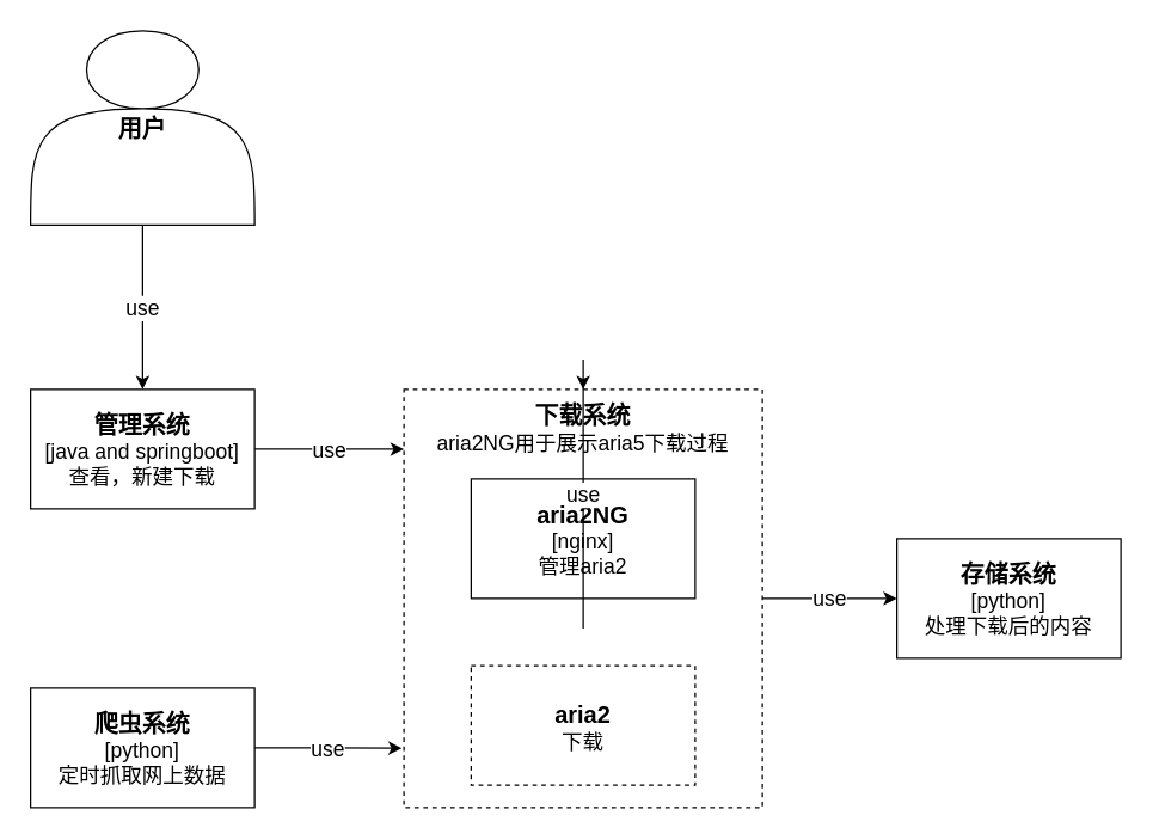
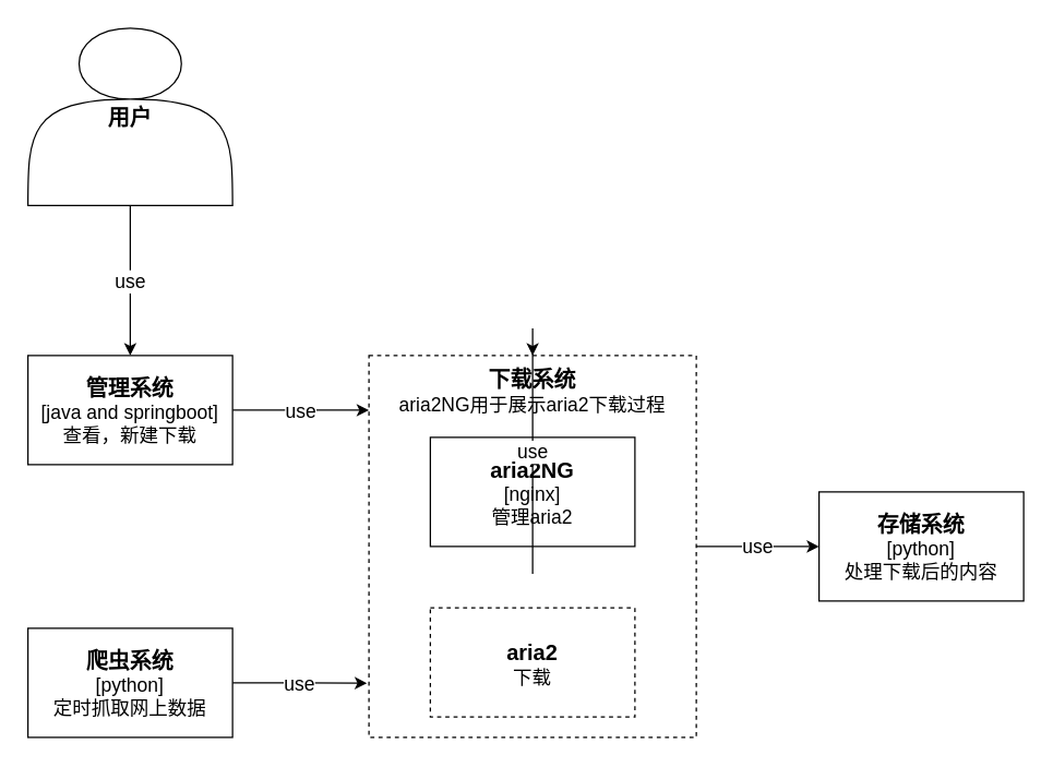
- <mxCell id="9" value="&lt;font style=&quot;font-size: 16px&quot;&gt;&lt;b&gt;下载系统&lt;/b&gt;&lt;/font&gt;&lt;br&gt;aria2NG用于展示aria5下载过程" style="rounded=0;whiteSpace=wrap;html=1;fontSize=14;verticalAlign=top;dashed=1;spacingTop=2;spacing=2;spacingBottom=0;" vertex="1" parent="8"><mxGeometry width="240" height="280" as="geometry" /></mxCell>
+ <mxCell id="9" value="&lt;font style=&quot;font-size: 16px&quot;&gt;&lt;b&gt;下载系统&lt;/b&gt;&lt;/font&gt;&lt;br&gt;aria2NG用于展示aria2下载过程" style="rounded=0;whiteSpace=wrap;html=1;fontSize=14;verticalAlign=top;dashed=1;spacingTop=2;spacing=2;spacingBottom=0;" vertex="1" parent="8"><mxGeometry width="240" height="280" as="geometry" /></mxCell>
